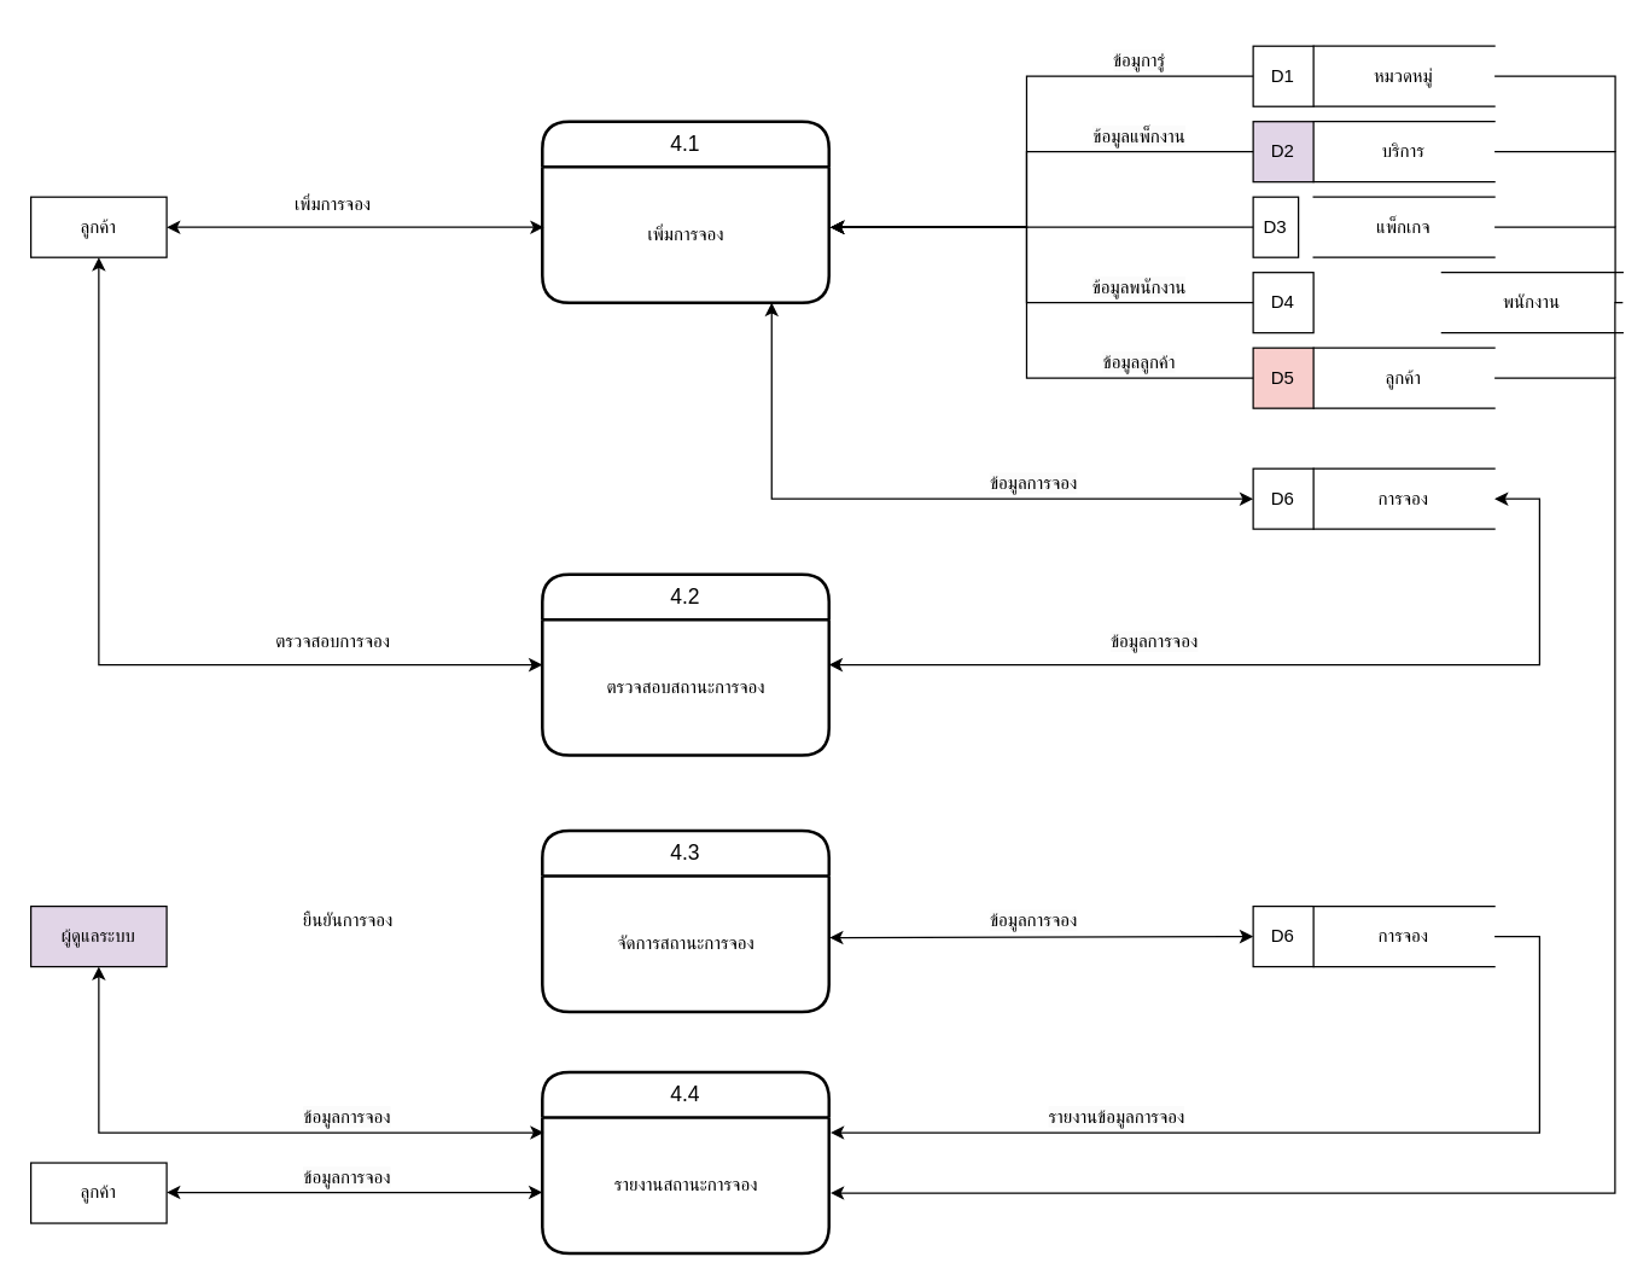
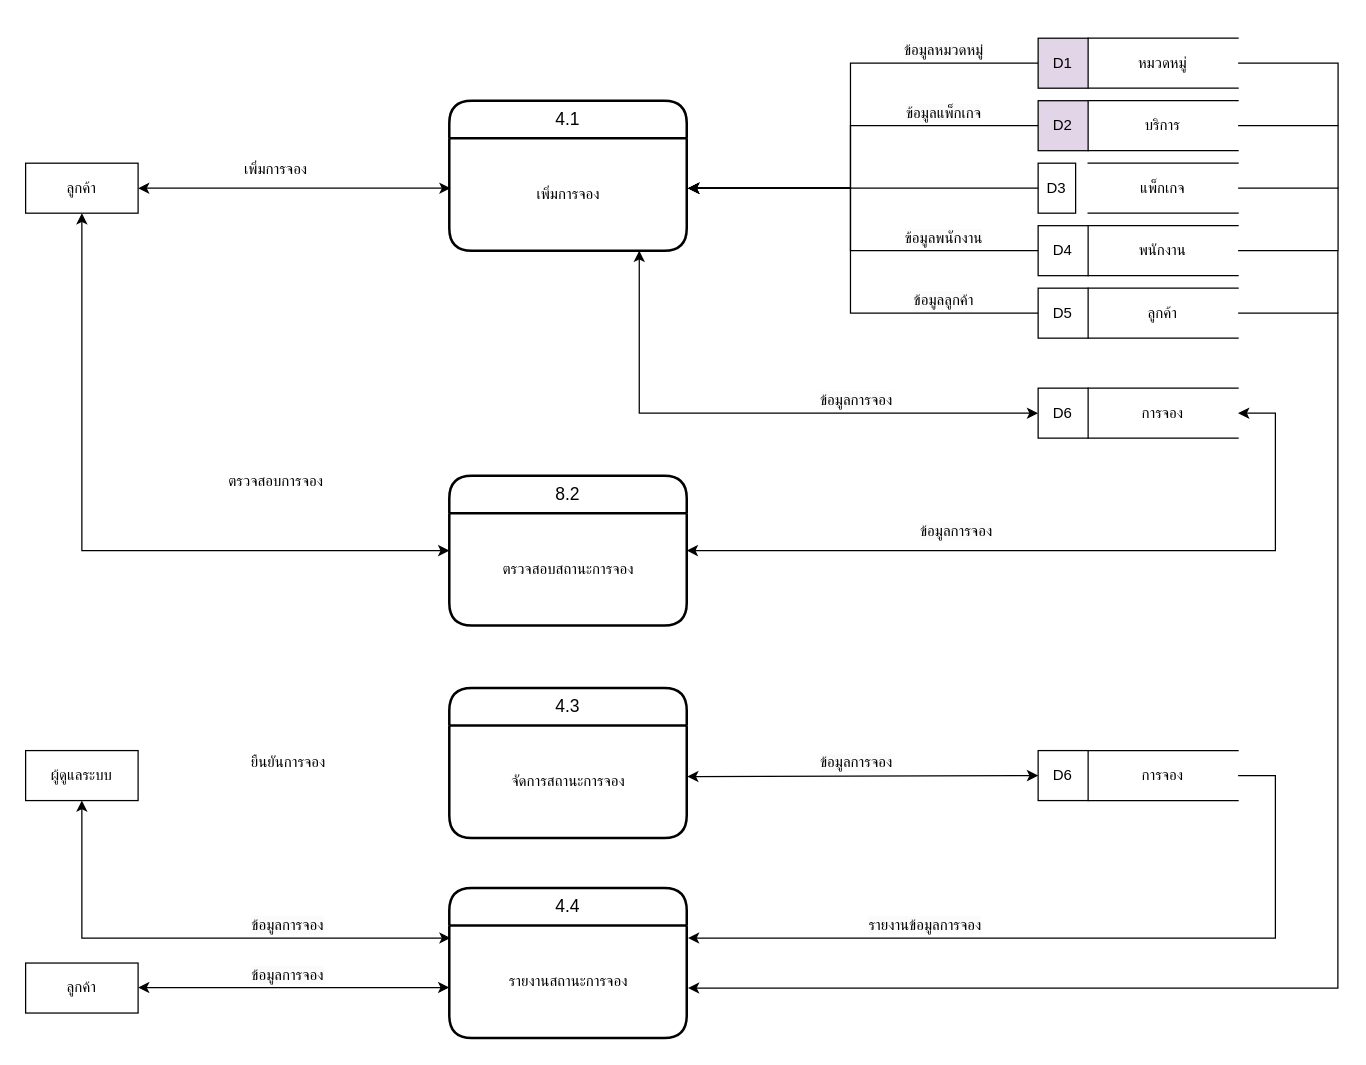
- <mxCell id="25" value="&lt;span style=&quot;color: rgb(0, 0, 0); font-family: Helvetica; font-size: 12px; font-style: normal; font-variant-ligatures: normal; font-variant-caps: normal; font-weight: 400; letter-spacing: normal; orphans: 2; text-indent: 0px; text-transform: none; widows: 2; word-spacing: 0px; -webkit-text-stroke-width: 0px; white-space: normal; background-color: rgb(251, 251, 251); text-decoration-thickness: initial; text-decoration-style: initial; text-decoration-color: initial; float: none; display: inline !important;&quot;&gt;ข้อมูการู่&lt;/span&gt;" style="text;whiteSpace=wrap;html=1;verticalAlign=middle;align=center;" vertex="1" parent="1"><mxGeometry x="710" y="20" width="90" height="40" as="geometry" /></mxCell>
+ <mxCell id="25" value="&lt;span style=&quot;color: rgb(0, 0, 0); font-family: Helvetica; font-size: 12px; font-style: normal; font-variant-ligatures: normal; font-variant-caps: normal; font-weight: 400; letter-spacing: normal; orphans: 2; text-indent: 0px; text-transform: none; widows: 2; word-spacing: 0px; -webkit-text-stroke-width: 0px; white-space: normal; background-color: rgb(251, 251, 251); text-decoration-thickness: initial; text-decoration-style: initial; text-decoration-color: initial; float: none; display: inline !important;&quot;&gt;ข้อมูลหมวดหมู่&lt;/span&gt;" style="text;whiteSpace=wrap;html=1;verticalAlign=middle;align=center;" vertex="1" parent="1"><mxGeometry x="710" y="20" width="90" height="40" as="geometry" /></mxCell>
- <mxCell id="10" value="D1" style="rounded=0;whiteSpace=wrap;html=1;" vertex="1" parent="1"><mxGeometry x="830.16" y="30" width="40" height="40" as="geometry" /></mxCell>
+ <mxCell id="10" value="D1" style="rounded=0;whiteSpace=wrap;html=1;fillColor=#e1d5e7;" vertex="1" parent="1"><mxGeometry x="830.16" y="30" width="40" height="40" as="geometry" /></mxCell>
- <mxCell id="24" value="&lt;span style=&quot;color: rgb(0, 0, 0); font-family: Helvetica; font-size: 12px; font-style: normal; font-variant-ligatures: normal; font-variant-caps: normal; font-weight: 400; letter-spacing: normal; orphans: 2; text-indent: 0px; text-transform: none; widows: 2; word-spacing: 0px; -webkit-text-stroke-width: 0px; white-space: normal; background-color: rgb(251, 251, 251); text-decoration-thickness: initial; text-decoration-style: initial; text-decoration-color: initial; float: none; display: inline !important;&quot;&gt;ข้อมูลแพ็กงาน&lt;/span&gt;" style="text;whiteSpace=wrap;html=1;verticalAlign=middle;align=center;" vertex="1" parent="1"><mxGeometry x="710" y="70" width="90" height="40" as="geometry" /></mxCell>
+ <mxCell id="24" value="&lt;span style=&quot;color: rgb(0, 0, 0); font-family: Helvetica; font-size: 12px; font-style: normal; font-variant-ligatures: normal; font-variant-caps: normal; font-weight: 400; letter-spacing: normal; orphans: 2; text-indent: 0px; text-transform: none; widows: 2; word-spacing: 0px; -webkit-text-stroke-width: 0px; white-space: normal; background-color: rgb(251, 251, 251); text-decoration-thickness: initial; text-decoration-style: initial; text-decoration-color: initial; float: none; display: inline !important;&quot;&gt;ข้อมูลแพ็กเกจ&lt;/span&gt;" style="text;whiteSpace=wrap;html=1;verticalAlign=middle;align=center;" vertex="1" parent="1"><mxGeometry x="710" y="70" width="90" height="40" as="geometry" /></mxCell>
- <mxCell id="15" value="พนักงาน" style="shape=partialRectangle;whiteSpace=wrap;html=1;left=0;right=0;fillColor=none;" vertex="1" parent="1"><mxGeometry x="955.16" y="180" width="120" height="40" as="geometry" /></mxCell>
+ <mxCell id="15" value="พนักงาน" style="shape=partialRectangle;whiteSpace=wrap;html=1;left=0;right=0;fillColor=none;" vertex="1" parent="1"><mxGeometry x="870.16" y="180" width="120" height="40" as="geometry" /></mxCell>
- <mxCell id="20" value="D5" style="rounded=0;whiteSpace=wrap;html=1;fillColor=#f8cecc;" vertex="1" parent="1"><mxGeometry x="830.16" y="230" width="40" height="40" as="geometry" /></mxCell>
+ <mxCell id="20" value="D5" style="rounded=0;whiteSpace=wrap;html=1;" vertex="1" parent="1"><mxGeometry x="830.16" y="230" width="40" height="40" as="geometry" /></mxCell>
- <mxCell id="7" value="4.2" style="swimlane;childLayout=stackLayout;horizontal=1;startSize=30;horizontalStack=0;rounded=1;fontSize=14;fontStyle=0;strokeWidth=2;resizeParent=0;resizeLast=1;shadow=0;dashed=0;align=center;arcSize=20;whiteSpace=wrap;html=1;swimlaneLine=1;glass=0;" vertex="1" parent="1"><mxGeometry x="359" y="380" width="190" height="120" as="geometry" /></mxCell>
+ <mxCell id="7" value="8.2" style="swimlane;childLayout=stackLayout;horizontal=1;startSize=30;horizontalStack=0;rounded=1;fontSize=14;fontStyle=0;strokeWidth=2;resizeParent=0;resizeLast=1;shadow=0;dashed=0;align=center;arcSize=20;whiteSpace=wrap;html=1;swimlaneLine=1;glass=0;" vertex="1" parent="1"><mxGeometry x="359" y="380" width="190" height="120" as="geometry" /></mxCell>
- <mxCell id="30" value="ตรวจสอบการจอง" style="text;html=1;align=center;verticalAlign=middle;resizable=0;points=[];autosize=1;strokeColor=none;fillColor=none;" vertex="1" parent="1"><mxGeometry x="165" y="410" width="110" height="30" as="geometry" /></mxCell>
+ <mxCell id="30" value="ตรวจสอบการจอง" style="text;html=1;align=center;verticalAlign=middle;resizable=0;points=[];autosize=1;strokeColor=none;fillColor=none;" vertex="1" parent="1"><mxGeometry x="165" y="370" width="110" height="30" as="geometry" /></mxCell>
- <mxCell id="33" value="ผู้ดูแลระบบ" style="rounded=0;whiteSpace=wrap;html=1;fillColor=#e1d5e7;" vertex="1" parent="1"><mxGeometry x="20" y="600" width="90" height="40" as="geometry" /></mxCell>
+ <mxCell id="33" value="ผู้ดูแลระบบ" style="rounded=0;whiteSpace=wrap;html=1;" vertex="1" parent="1"><mxGeometry x="20" y="600" width="90" height="40" as="geometry" /></mxCell>
